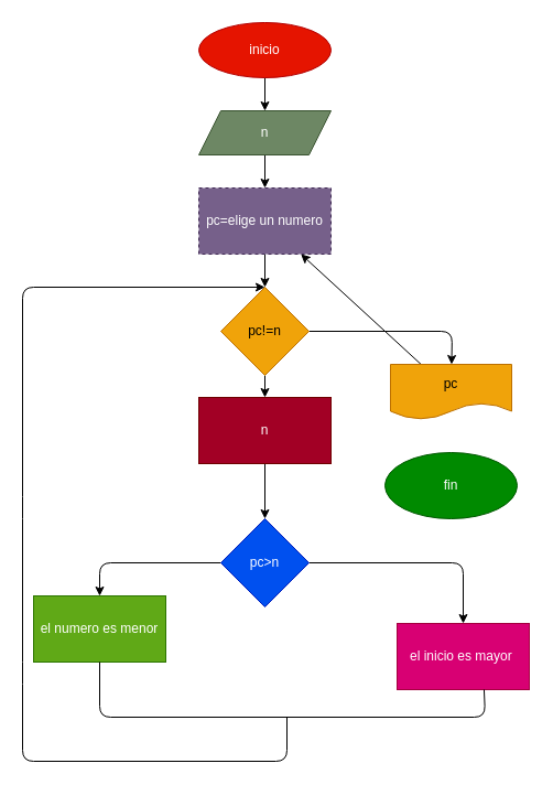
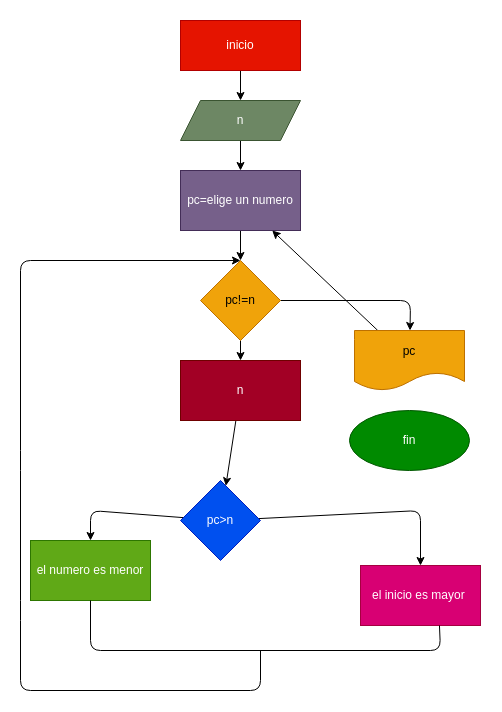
- <mxCell id="3" value="inicio" style="ellipse;whiteSpace=wrap;html=1;fillColor=#e51400;fontColor=#ffffff;strokeColor=#B20000;" vertex="1" parent="1"><mxGeometry x="180" y="20" width="120" height="50" as="geometry" /></mxCell>
+ <mxCell id="3" value="inicio" style="whiteSpace=wrap;html=1;fillColor=#e51400;fontColor=#ffffff;strokeColor=#B20000;rounded=0;" vertex="1" parent="1"><mxGeometry x="180" y="20" width="120" height="50" as="geometry" /></mxCell>
- <mxCell id="7" value="pc=elige un numero" style="whiteSpace=wrap;html=1;fillColor=#76608a;fontColor=#ffffff;strokeColor=#432D57;dashed=1;" vertex="1" parent="1"><mxGeometry x="180" y="170" width="120" height="60" as="geometry" /></mxCell>
+ <mxCell id="7" value="pc=elige un numero" style="whiteSpace=wrap;html=1;fillColor=#76608a;fontColor=#ffffff;strokeColor=#432D57;" vertex="1" parent="1"><mxGeometry x="180" y="170" width="120" height="60" as="geometry" /></mxCell>
- <mxCell id="21" value="pc" style="shape=document;whiteSpace=wrap;html=1;boundedLbl=1;fillColor=#f0a30a;strokeColor=#BD7000;fontColor=#000000;" vertex="1" parent="1"><mxGeometry x="354" y="330" width="110" height="50" as="geometry" /></mxCell>
+ <mxCell id="21" value="pc" style="shape=document;whiteSpace=wrap;html=1;boundedLbl=1;fillColor=#f0a30a;strokeColor=#BD7000;fontColor=#000000;" vertex="1" parent="1"><mxGeometry x="354" y="330" width="110" height="60" as="geometry" /></mxCell>
- <mxCell id="15" value="pc&amp;gt;n" style="rhombus;whiteSpace=wrap;html=1;fillColor=#0050ef;fontColor=#ffffff;strokeColor=#001DBC;" vertex="1" parent="1"><mxGeometry x="200" y="470" width="80" height="80" as="geometry" /></mxCell>
+ <mxCell id="15" value="pc&amp;gt;n" style="rhombus;whiteSpace=wrap;html=1;fillColor=#0050ef;fontColor=#ffffff;strokeColor=#001DBC;" vertex="1" parent="1"><mxGeometry x="180" y="480" width="80" height="80" as="geometry" /></mxCell>
